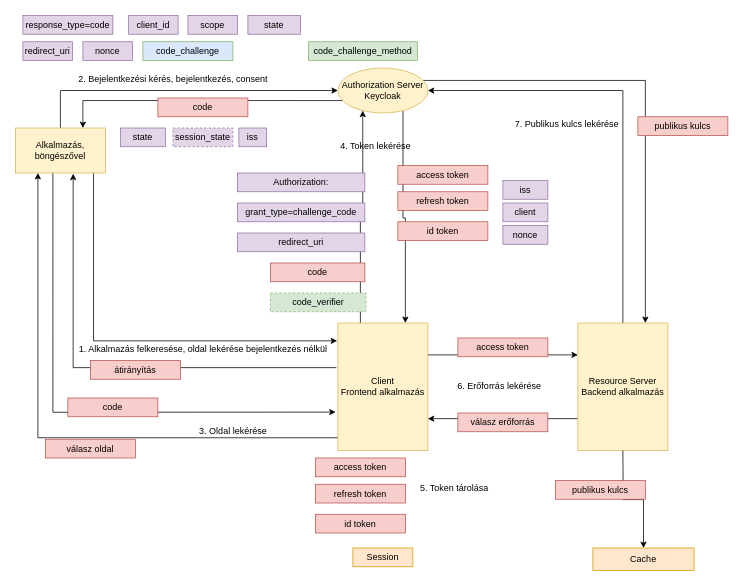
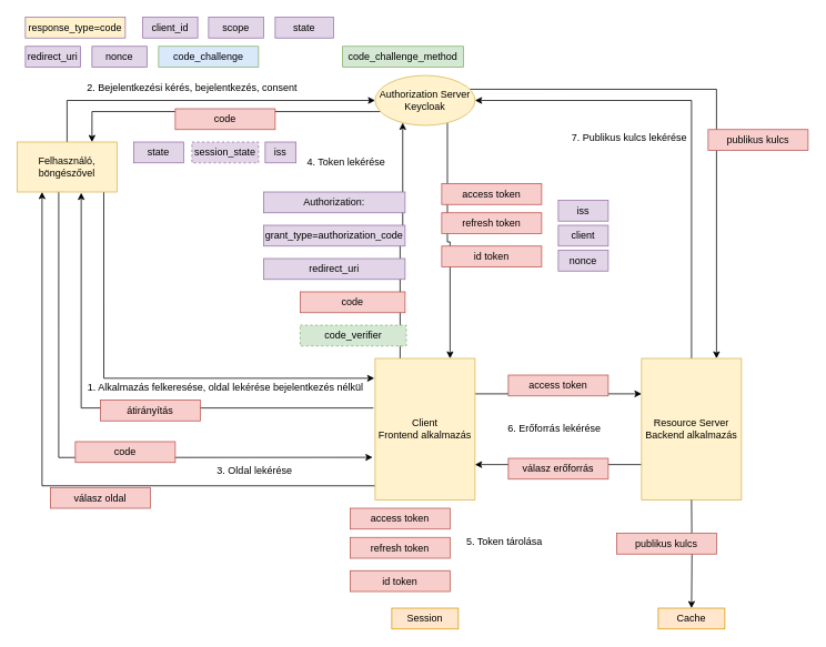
- <mxCell id="37" value="response_type=code" style="rounded=0;whiteSpace=wrap;html=1;fillColor=#e1d5e7;strokeColor=#9673a6;" parent="1" vertex="1"><mxGeometry x="30" y="20" width="120" height="25" as="geometry" /></mxCell>
+ <mxCell id="37" value="response_type=code" style="rounded=0;whiteSpace=wrap;html=1;fillColor=#fff2cc;strokeColor=#9673a6;" parent="1" vertex="1"><mxGeometry x="30" y="20" width="120" height="25" as="geometry" /></mxCell>
- <mxCell id="31" value="4. Token lekérése" style="text;html=1;align=center;verticalAlign=middle;resizable=0;points=[];autosize=1;strokeColor=none;fillColor=none;" parent="1" vertex="1"><mxGeometry x="440" y="180" width="120" height="30" as="geometry" /></mxCell>
+ <mxCell id="31" value="4. Token lekérése" style="text;html=1;align=center;verticalAlign=middle;resizable=0;points=[];autosize=1;strokeColor=none;fillColor=none;" parent="1" vertex="1"><mxGeometry x="355" y="180" width="120" height="30" as="geometry" /></mxCell>
- <mxCell id="17" value="&lt;div&gt;Alkalmazás, böngészővel&lt;/div&gt;" style="rounded=0;whiteSpace=wrap;html=1;fillColor=#fff2cc;strokeColor=#d6b656;" parent="1" vertex="1"><mxGeometry x="20" y="170" width="120" height="60" as="geometry" /></mxCell>
+ <mxCell id="17" value="&lt;div&gt;Felhasználó, böngészővel&lt;/div&gt;" style="rounded=0;whiteSpace=wrap;html=1;fillColor=#fff2cc;strokeColor=#d6b656;" parent="1" vertex="1"><mxGeometry x="20" y="170" width="120" height="60" as="geometry" /></mxCell>
- <mxCell id="45" value="grant_type=challenge_code" style="rounded=0;whiteSpace=wrap;html=1;fillColor=#e1d5e7;strokeColor=#9673a6;" parent="1" vertex="1"><mxGeometry x="316" y="270" width="170" height="25" as="geometry" /></mxCell>
+ <mxCell id="45" value="grant_type=authorization_code" style="rounded=0;whiteSpace=wrap;html=1;fillColor=#e1d5e7;strokeColor=#9673a6;" parent="1" vertex="1"><mxGeometry x="316" y="270" width="170" height="25" as="geometry" /></mxCell>
- <mxCell id="27" value="3. Oldal lekérése" style="text;html=1;align=center;verticalAlign=middle;resizable=0;points=[];autosize=1;strokeColor=none;fillColor=none;" parent="1" vertex="1"><mxGeometry x="255" y="560" width="110" height="30" as="geometry" /></mxCell>
+ <mxCell id="27" value="3. Oldal lekérése" style="text;html=1;align=center;verticalAlign=middle;resizable=0;points=[];autosize=1;strokeColor=none;fillColor=none;" parent="1" vertex="1"><mxGeometry x="250" y="550" width="110" height="30" as="geometry" /></mxCell>
- <mxCell id="48" value="Cache" style="rounded=0;whiteSpace=wrap;html=1;fillColor=#ffe6cc;strokeColor=#d79b00;" parent="1" vertex="1"><mxGeometry x="790" y="730" width="135" height="30" as="geometry" /></mxCell>
+ <mxCell id="48" value="Cache" style="rounded=0;whiteSpace=wrap;html=1;fillColor=#ffe6cc;strokeColor=#d79b00;" parent="1" vertex="1"><mxGeometry x="790" y="730" width="80" height="25" as="geometry" /></mxCell>
